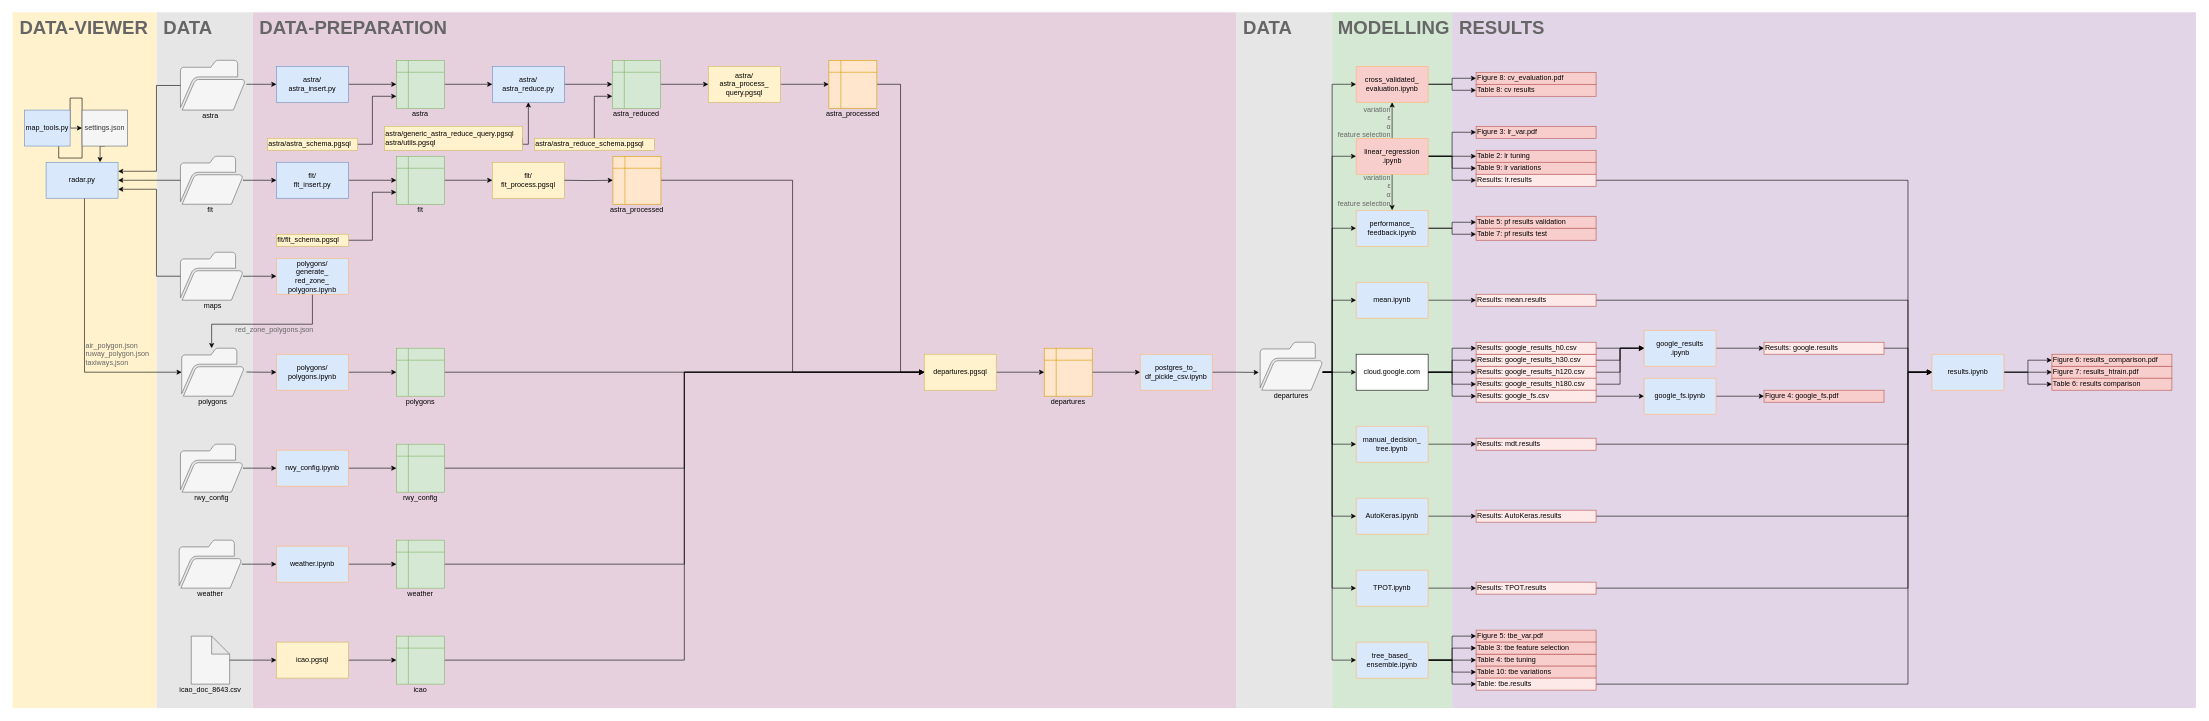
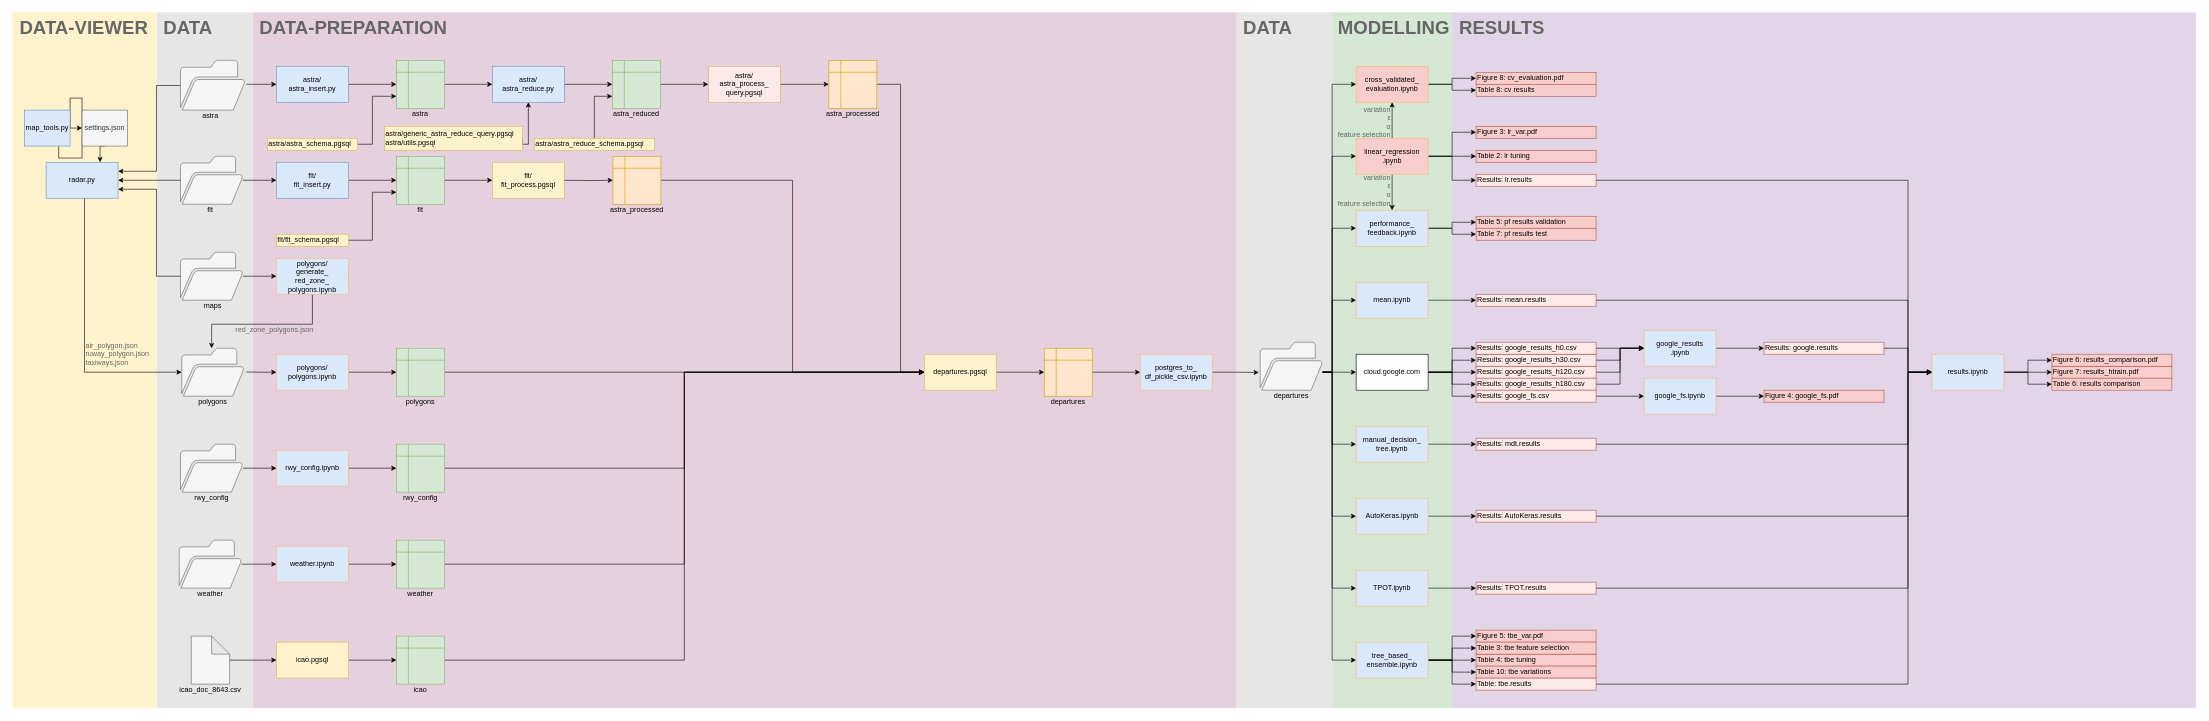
- <mxCell id="54" value="&lt;div&gt;astra/&lt;/div&gt;&lt;div&gt;astra_process_&lt;/div&gt;&lt;div&gt;query.pgsql&lt;/div&gt;" style="rounded=0;whiteSpace=wrap;html=1;fillColor=#fff2cc;strokeColor=#d6b656;" parent="1" vertex="1"><mxGeometry x="1180" y="110" width="120" height="60" as="geometry" /></mxCell>
+ <mxCell id="54" value="&lt;div&gt;astra/&lt;/div&gt;&lt;div&gt;astra_process_&lt;/div&gt;&lt;div&gt;query.pgsql&lt;/div&gt;" style="rounded=0;whiteSpace=wrap;html=1;fillColor=#fce9e8;strokeColor=#d6b656;" parent="1" vertex="1"><mxGeometry x="1180" y="110" width="120" height="60" as="geometry" /></mxCell>
- <mxCell id="113" style="edgeStyle=orthogonalEdgeStyle;rounded=0;orthogonalLoop=1;jettySize=auto;html=1;exitX=1;exitY=0.5;exitDx=0;exitDy=0;entryX=0;entryY=0.5;entryDx=0;entryDy=0;startArrow=none;startFill=0;endArrow=classic;endFill=1;" edge="1" parent="1" source="115" target="153"><mxGeometry relative="1" as="geometry" /></mxCell>
- <mxCell id="153" value="Table 9: lr variations" style="text;html=1;align=left;verticalAlign=middle;whiteSpace=wrap;rounded=0;fillColor=#f8cecc;strokeColor=#b85450;" vertex="1" parent="1"><mxGeometry x="2460" y="270" width="200" height="20" as="geometry" /></mxCell>
